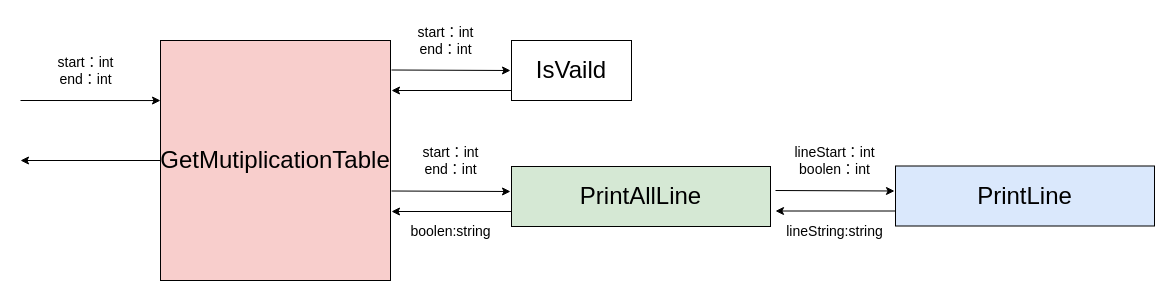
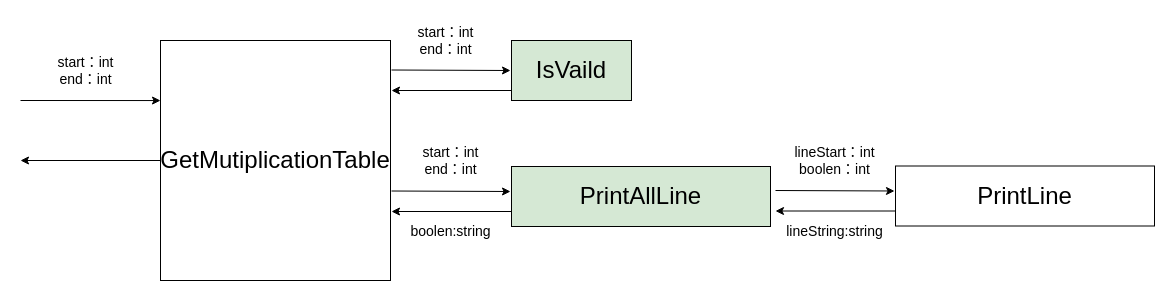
- <mxCell id="7" value="&lt;font style=&quot;font-size: 24px&quot;&gt;IsVaild&lt;/font&gt;" style="rounded=0;whiteSpace=wrap;html=1;" vertex="1" parent="1"><mxGeometry x="511" y="40" width="120" height="60" as="geometry" /></mxCell>
+ <mxCell id="7" value="&lt;font style=&quot;font-size: 24px&quot;&gt;IsVaild&lt;/font&gt;" style="rounded=0;whiteSpace=wrap;html=1;fillColor=#d5e8d4;" vertex="1" parent="1"><mxGeometry x="511" y="40" width="120" height="60" as="geometry" /></mxCell>
- <mxCell id="2" value="&lt;span style=&quot;font-size: 24px&quot;&gt;GetMutiplicationTable&lt;/span&gt;" style="rounded=0;whiteSpace=wrap;html=1;fillColor=#f8cecc;" vertex="1" parent="1"><mxGeometry x="160" y="40" width="230" height="240" as="geometry" /></mxCell>
+ <mxCell id="2" value="&lt;span style=&quot;font-size: 24px&quot;&gt;GetMutiplicationTable&lt;/span&gt;" style="rounded=0;whiteSpace=wrap;html=1;" vertex="1" parent="1"><mxGeometry x="160" y="40" width="230" height="240" as="geometry" /></mxCell>
- <mxCell id="16" value="&lt;font style=&quot;font-size: 24px&quot;&gt;PrintLine&lt;/font&gt;" style="rounded=0;whiteSpace=wrap;html=1;fillColor=#dae8fc;" vertex="1" parent="1"><mxGeometry x="895" y="165.5" width="259" height="60" as="geometry" /></mxCell>
+ <mxCell id="16" value="&lt;font style=&quot;font-size: 24px&quot;&gt;PrintLine&lt;/font&gt;" style="rounded=0;whiteSpace=wrap;html=1;" vertex="1" parent="1"><mxGeometry x="895" y="165.5" width="259" height="60" as="geometry" /></mxCell>
